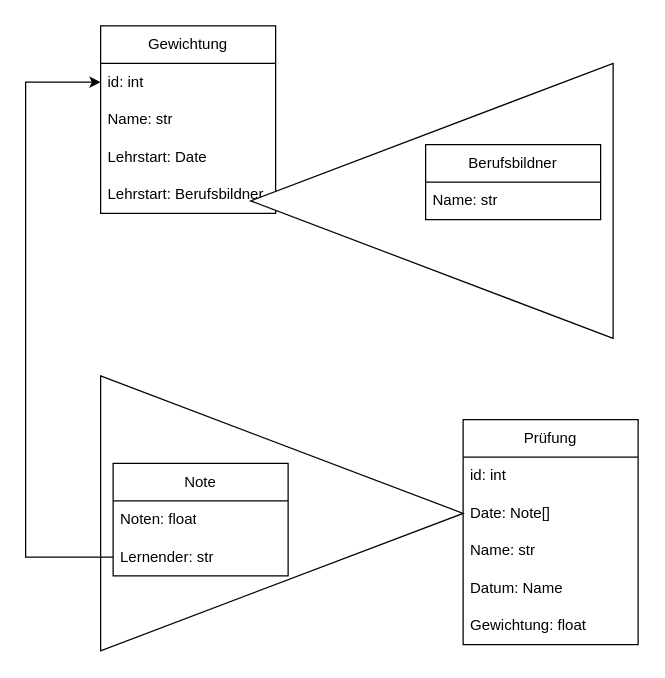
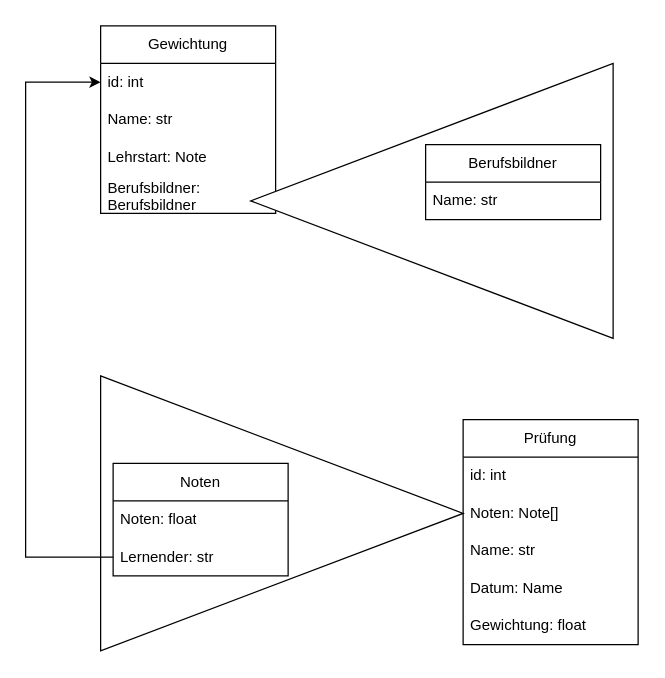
- <mxCell id="5" value="Lehrstart: Date" style="text;strokeColor=none;fillColor=none;align=left;verticalAlign=middle;spacingLeft=4;spacingRight=4;overflow=hidden;points=[[0,0.5],[1,0.5]];portConstraint=eastwest;rotatable=0;whiteSpace=wrap;html=1;" parent="2" vertex="1"><mxGeometry y="90" width="140" height="30" as="geometry" /></mxCell>
+ <mxCell id="5" value="Lehrstart: Note" style="text;strokeColor=none;fillColor=none;align=left;verticalAlign=middle;spacingLeft=4;spacingRight=4;overflow=hidden;points=[[0,0.5],[1,0.5]];portConstraint=eastwest;rotatable=0;whiteSpace=wrap;html=1;" parent="2" vertex="1"><mxGeometry y="90" width="140" height="30" as="geometry" /></mxCell>
- <mxCell id="6" value="Lehrstart: Berufsbildner" style="text;strokeColor=none;fillColor=none;align=left;verticalAlign=middle;spacingLeft=4;spacingRight=4;overflow=hidden;points=[[0,0.5],[1,0.5]];portConstraint=eastwest;rotatable=0;whiteSpace=wrap;html=1;" parent="2" vertex="1"><mxGeometry y="120" width="140" height="30" as="geometry" /></mxCell>
+ <mxCell id="6" value="Berufsbildner: Berufsbildner" style="text;strokeColor=none;fillColor=none;align=left;verticalAlign=middle;spacingLeft=4;spacingRight=4;overflow=hidden;points=[[0,0.5],[1,0.5]];portConstraint=eastwest;rotatable=0;whiteSpace=wrap;html=1;" parent="2" vertex="1"><mxGeometry y="120" width="140" height="30" as="geometry" /></mxCell>
- <mxCell id="17" value="Note" style="swimlane;fontStyle=0;childLayout=stackLayout;horizontal=1;startSize=30;horizontalStack=0;resizeParent=1;resizeParentMax=0;resizeLast=0;collapsible=1;marginBottom=0;whiteSpace=wrap;html=1;" vertex="1" parent="1"><mxGeometry x="90" y="370" width="140" height="90" as="geometry" /></mxCell>
+ <mxCell id="17" value="Noten" style="swimlane;fontStyle=0;childLayout=stackLayout;horizontal=1;startSize=30;horizontalStack=0;resizeParent=1;resizeParentMax=0;resizeLast=0;collapsible=1;marginBottom=0;whiteSpace=wrap;html=1;" vertex="1" parent="1"><mxGeometry x="90" y="370" width="140" height="90" as="geometry" /></mxCell>
- <mxCell id="12" value="Date: Note[]" style="text;strokeColor=none;fillColor=none;align=left;verticalAlign=middle;spacingLeft=4;spacingRight=4;overflow=hidden;points=[[0,0.5],[1,0.5]];portConstraint=eastwest;rotatable=0;whiteSpace=wrap;html=1;" parent="10" vertex="1"><mxGeometry y="60" width="140" height="30" as="geometry" /></mxCell>
+ <mxCell id="12" value="Noten: Note[]" style="text;strokeColor=none;fillColor=none;align=left;verticalAlign=middle;spacingLeft=4;spacingRight=4;overflow=hidden;points=[[0,0.5],[1,0.5]];portConstraint=eastwest;rotatable=0;whiteSpace=wrap;html=1;" parent="10" vertex="1"><mxGeometry y="60" width="140" height="30" as="geometry" /></mxCell>
